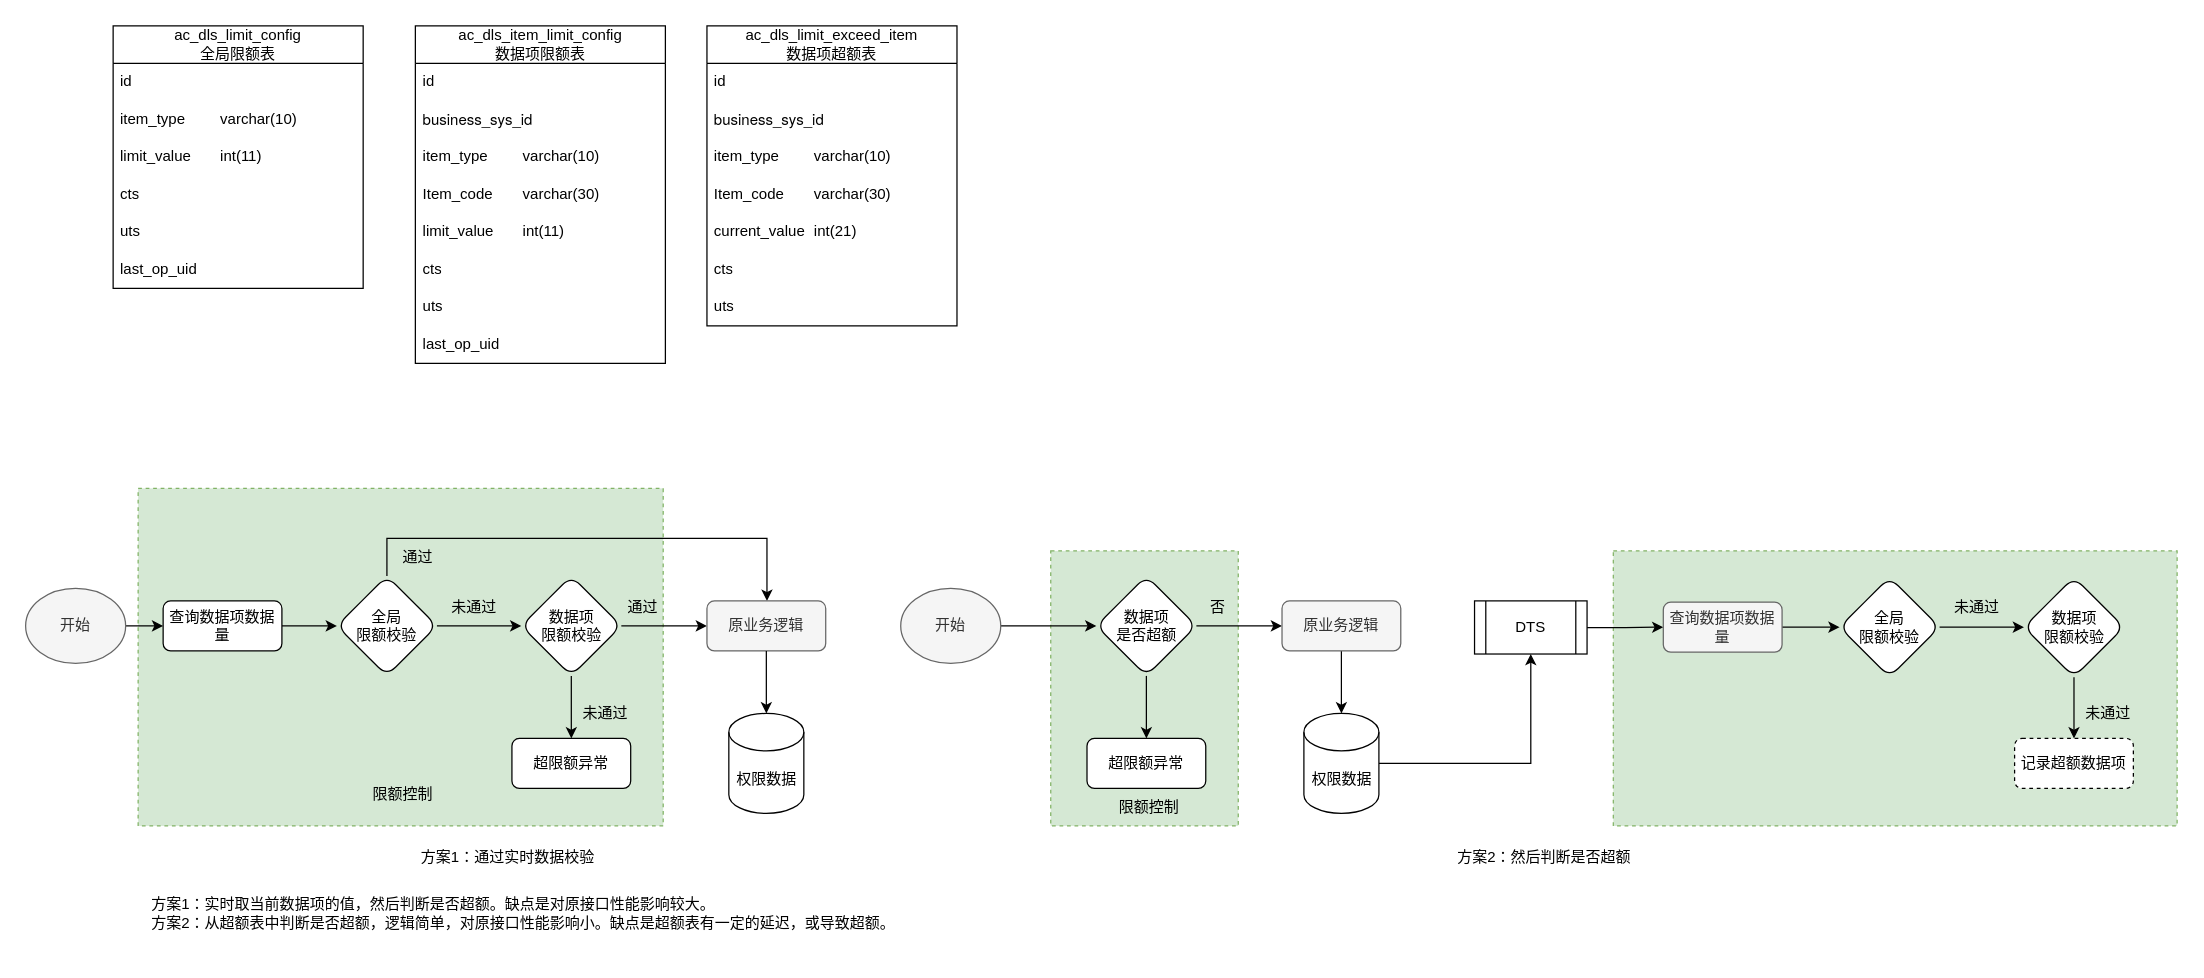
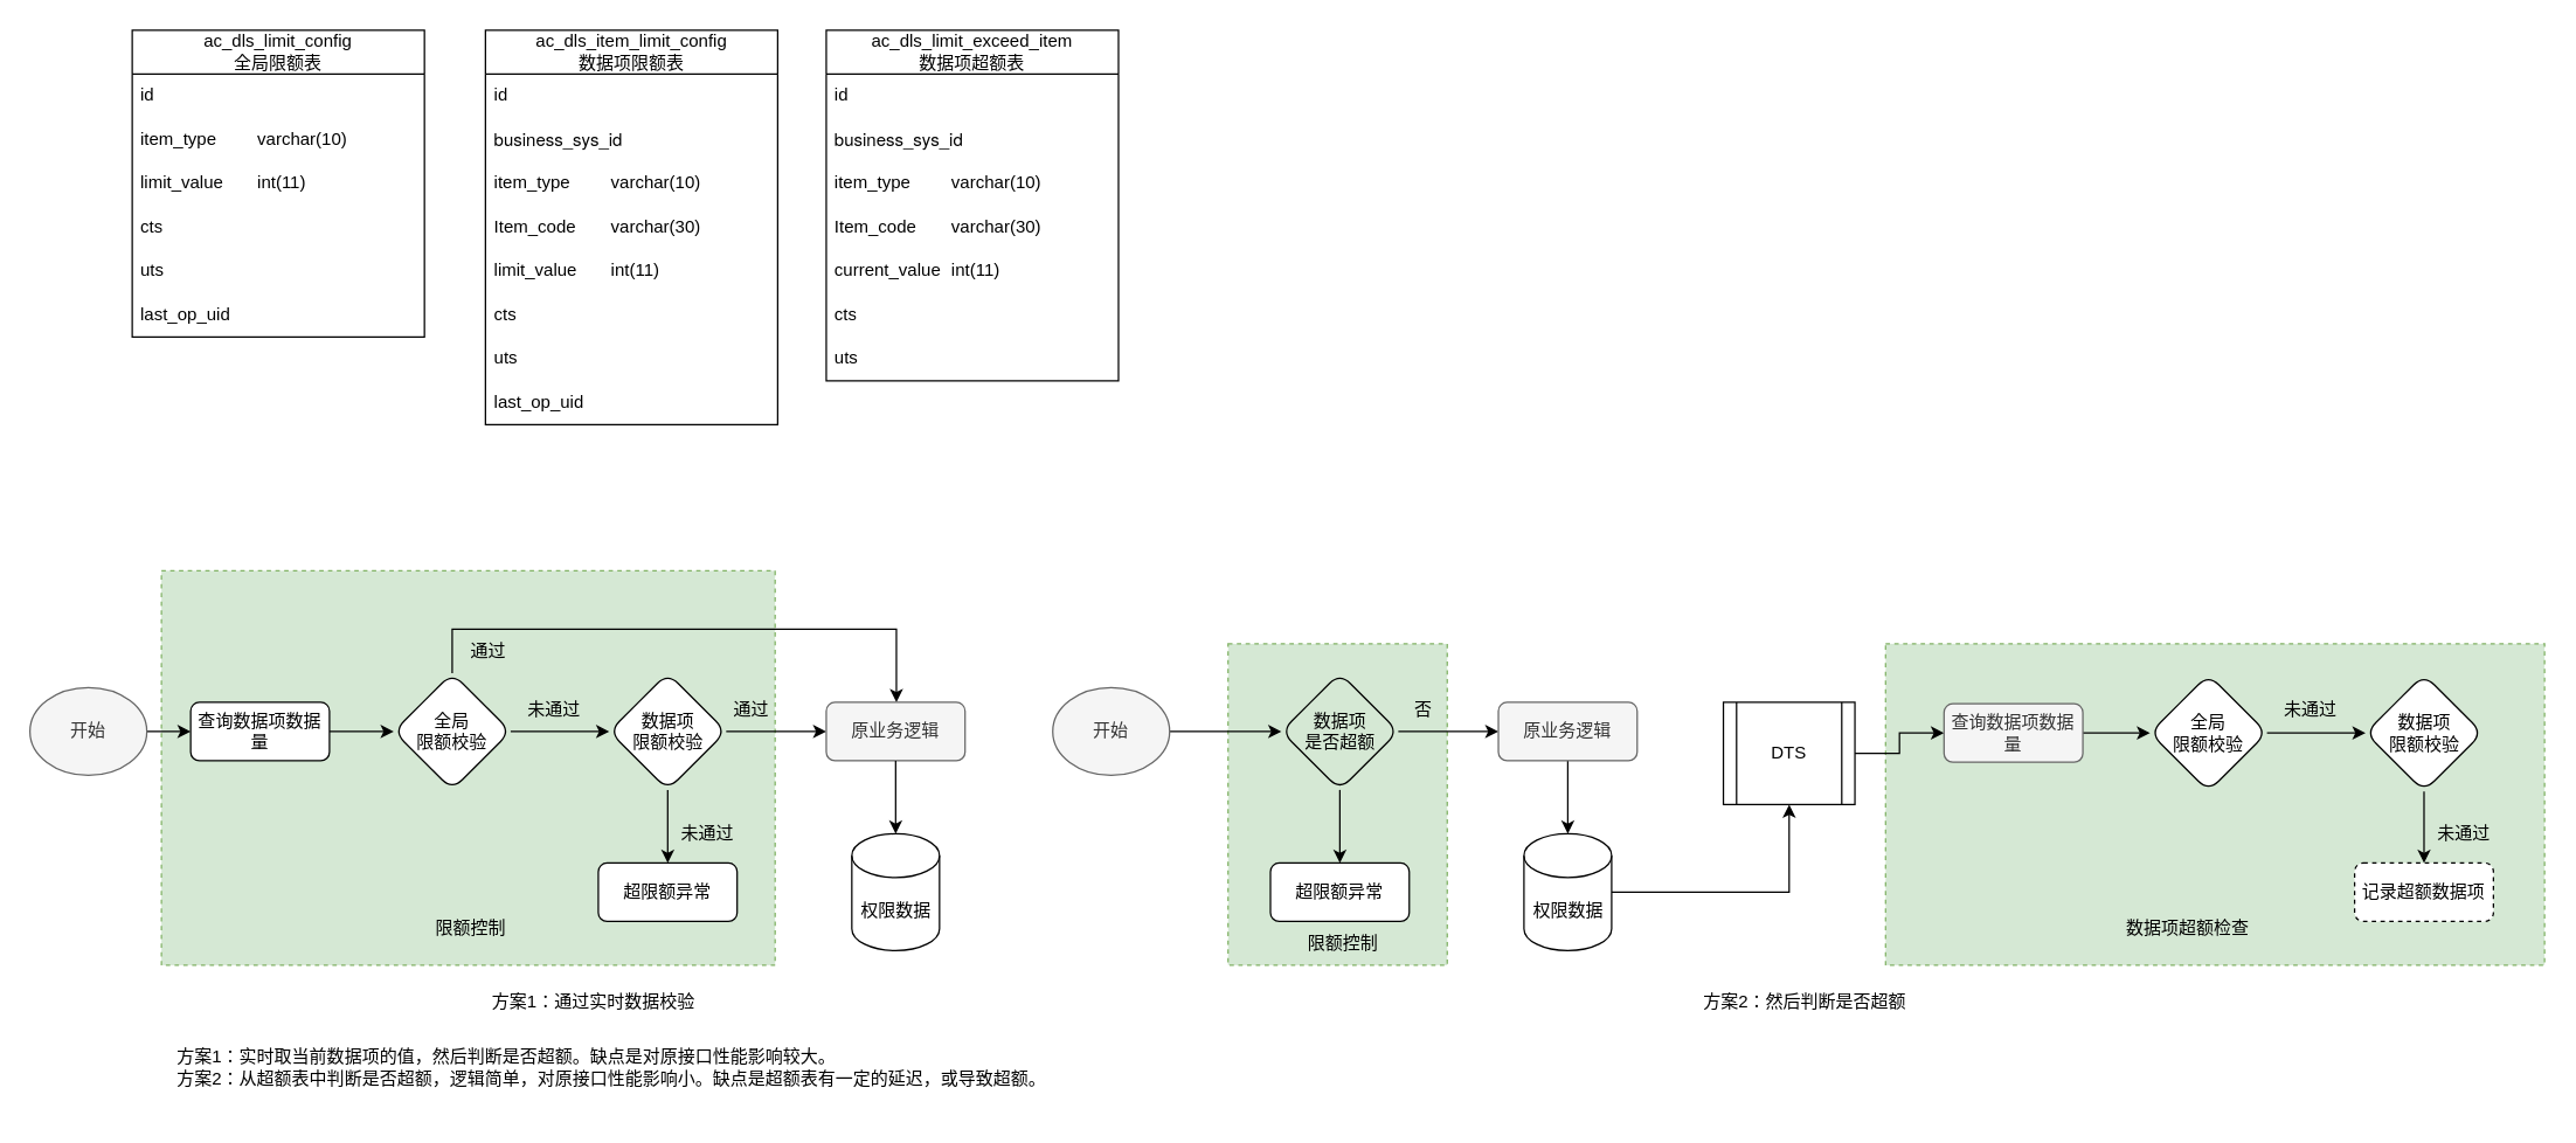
- <mxCell id="40" value="current_value&lt;span style=&quot;white-space: pre;&quot;&gt;&#09;&lt;/span&gt;int(21)" style="text;strokeColor=none;fillColor=none;align=left;verticalAlign=middle;spacingLeft=4;spacingRight=4;overflow=hidden;points=[[0,0.5],[1,0.5]];portConstraint=eastwest;rotatable=0;whiteSpace=wrap;html=1;" parent="35" vertex="1"><mxGeometry y="150" width="200" height="30" as="geometry" /></mxCell>
+ <mxCell id="40" value="current_value&lt;span style=&quot;white-space: pre;&quot;&gt;&#09;&lt;/span&gt;int(11)" style="text;strokeColor=none;fillColor=none;align=left;verticalAlign=middle;spacingLeft=4;spacingRight=4;overflow=hidden;points=[[0,0.5],[1,0.5]];portConstraint=eastwest;rotatable=0;whiteSpace=wrap;html=1;" parent="35" vertex="1"><mxGeometry y="150" width="200" height="30" as="geometry" /></mxCell>
- <mxCell id="46" value="数据项&lt;br&gt;是否超额" style="rhombus;whiteSpace=wrap;html=1;rounded=1;" parent="1" vertex="1"><mxGeometry x="876.5" y="460" width="80" height="80" as="geometry" /></mxCell>
+ <mxCell id="46" value="数据项&lt;br&gt;是否超额" style="rhombus;whiteSpace=wrap;html=1;rounded=1;fillColor=#d5e8d4;" parent="1" vertex="1"><mxGeometry x="876.5" y="460" width="80" height="80" as="geometry" /></mxCell>
- <mxCell id="60" value="DTS" style="shape=process;whiteSpace=wrap;html=1;backgroundOutline=1;" parent="1" vertex="1"><mxGeometry x="1179" y="480" width="90" height="42.5" as="geometry" /></mxCell>
+ <mxCell id="60" value="DTS" style="shape=process;whiteSpace=wrap;html=1;backgroundOutline=1;" parent="1" vertex="1"><mxGeometry x="1179" y="480" width="90" height="70" as="geometry" /></mxCell>
+ <mxCell id="62" value="数据项超额检查" style="text;html=1;align=center;verticalAlign=middle;whiteSpace=wrap;rounded=0;" parent="1" vertex="1"><mxGeometry x="1452" y="620" width="90" height="30" as="geometry" /></mxCell>
